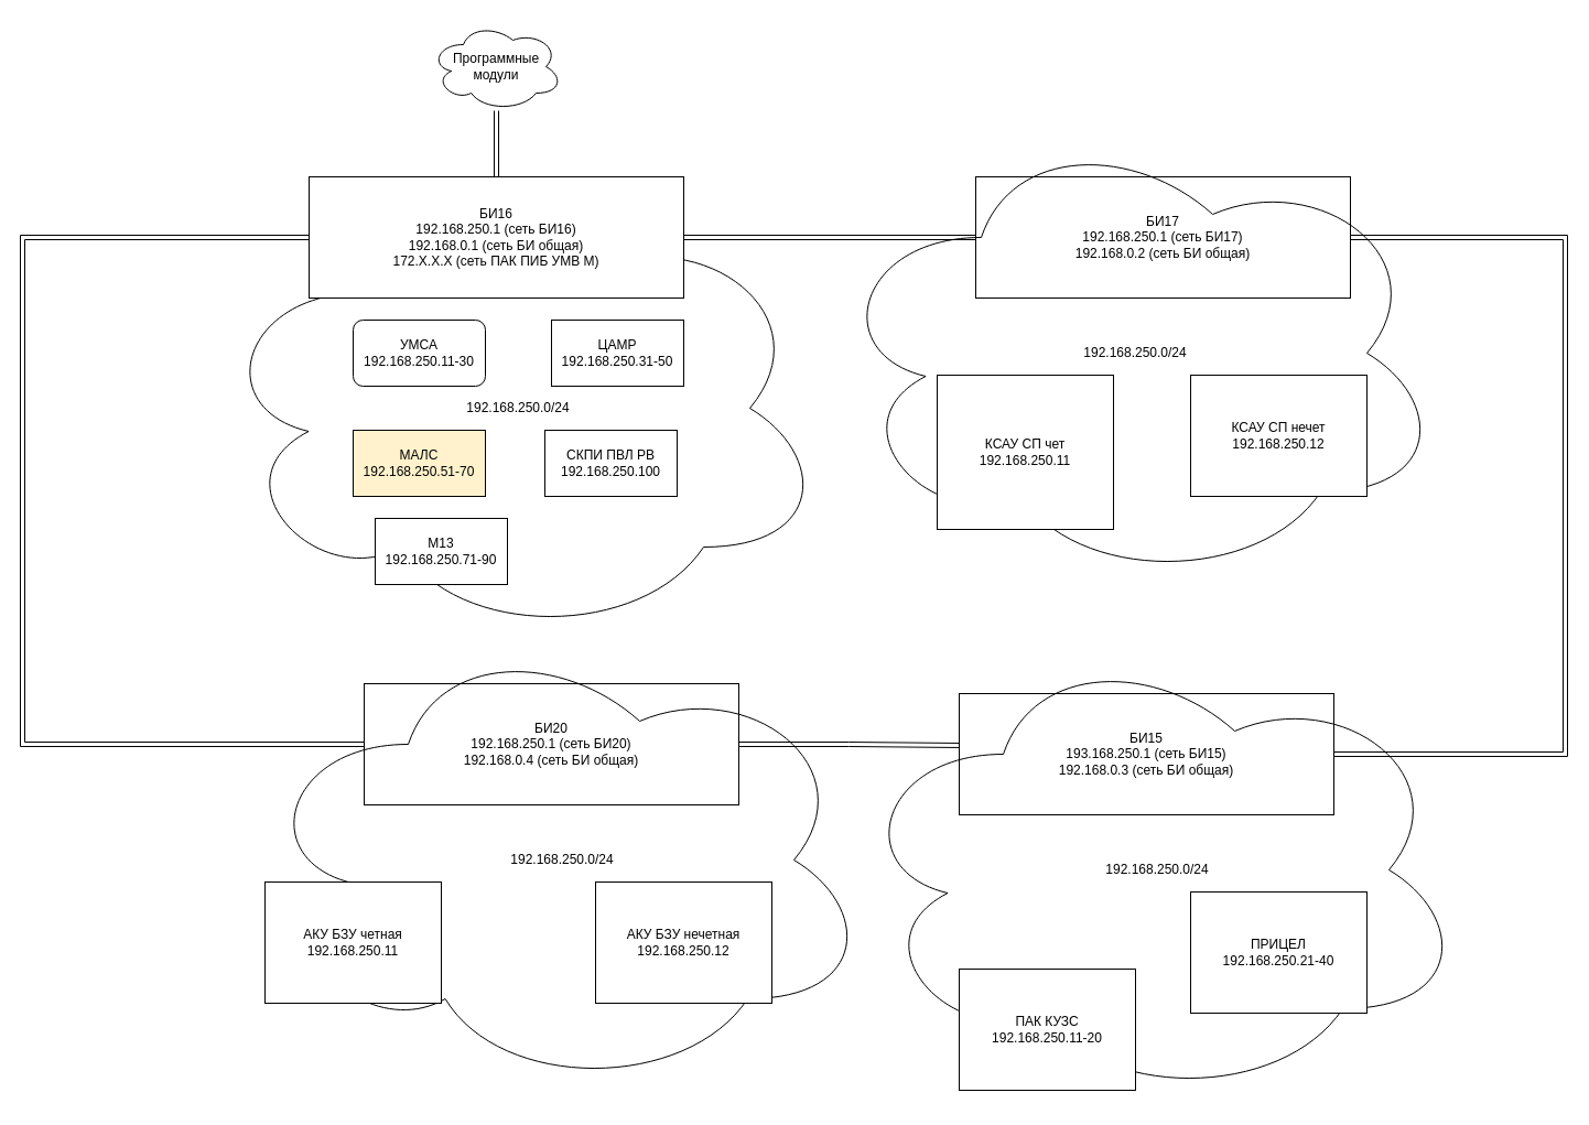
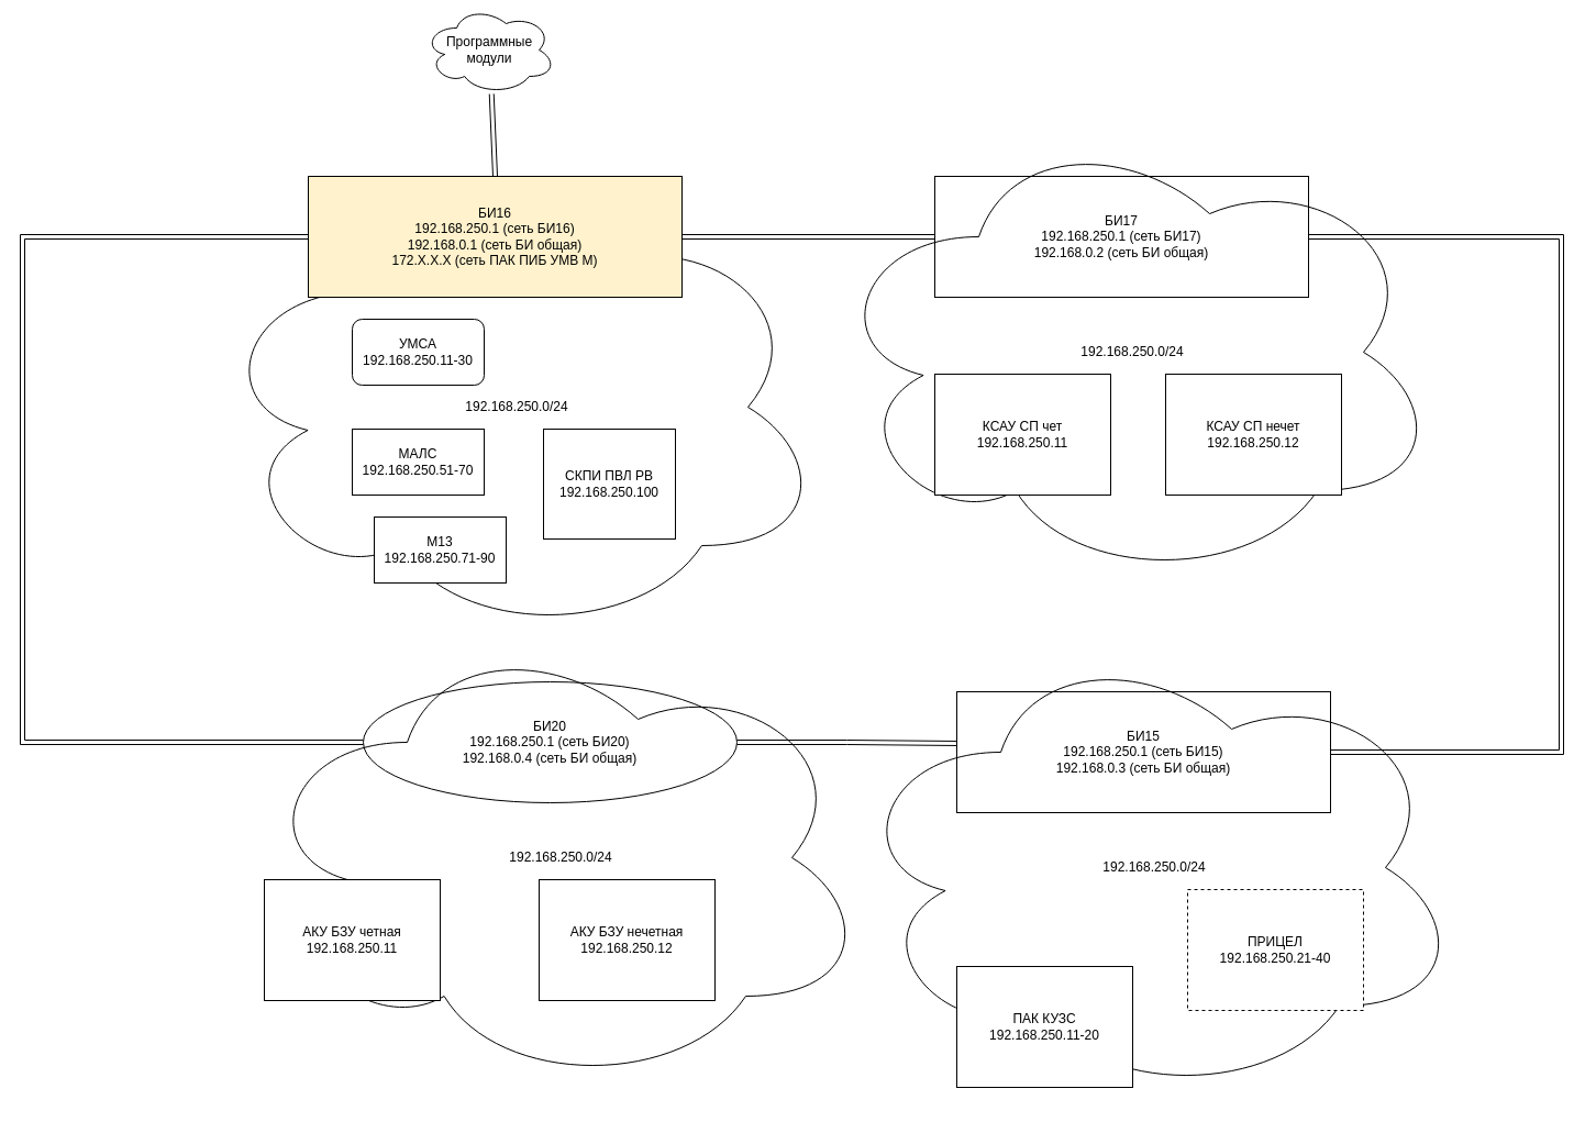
- <mxCell id="6" value="Программные модули" style="ellipse;shape=cloud;whiteSpace=wrap;html=1;" parent="1" vertex="1"><mxGeometry x="390" y="20" width="120" height="80" as="geometry" /></mxCell>
+ <mxCell id="6" value="Программные модули" style="ellipse;shape=cloud;whiteSpace=wrap;html=1;" parent="1" vertex="1"><mxGeometry x="385" y="5" width="120" height="80" as="geometry" /></mxCell>
- <mxCell id="5" value="&lt;div&gt;БИ16&lt;/div&gt;&lt;div&gt;192.168.250.1 (сеть БИ16)&lt;br&gt;&lt;/div&gt;&lt;div&gt;192.168.0.1 (сеть БИ общая)&lt;/div&gt;&lt;div&gt;172.Х.Х.Х (сеть ПАК ПИБ УМВ М)&lt;br&gt;&lt;/div&gt;" style="rounded=0;whiteSpace=wrap;html=1;" parent="1" vertex="1"><mxGeometry x="280" y="160" width="340" height="110" as="geometry" /></mxCell>
+ <mxCell id="5" value="&lt;div&gt;БИ16&lt;/div&gt;&lt;div&gt;192.168.250.1 (сеть БИ16)&lt;br&gt;&lt;/div&gt;&lt;div&gt;192.168.0.1 (сеть БИ общая)&lt;/div&gt;&lt;div&gt;172.Х.Х.Х (сеть ПАК ПИБ УМВ М)&lt;br&gt;&lt;/div&gt;" style="rounded=0;whiteSpace=wrap;html=1;fillColor=#fff2cc;" parent="1" vertex="1"><mxGeometry x="280" y="160" width="340" height="110" as="geometry" /></mxCell>
- <mxCell id="13" value="&lt;div&gt;БИ17&lt;/div&gt;&lt;div&gt;192.168.250.1 (сеть БИ17)&lt;br&gt;&lt;/div&gt;&lt;div&gt;192.168.0.2 (сеть БИ общая)&lt;/div&gt;" style="rounded=0;whiteSpace=wrap;html=1;" parent="1" vertex="1"><mxGeometry x="885" y="160" width="340" height="110" as="geometry" /></mxCell>
+ <mxCell id="13" value="&lt;div&gt;БИ17&lt;/div&gt;&lt;div&gt;192.168.250.1 (сеть БИ17)&lt;br&gt;&lt;/div&gt;&lt;div&gt;192.168.0.2 (сеть БИ общая)&lt;/div&gt;" style="rounded=0;whiteSpace=wrap;html=1;" parent="1" vertex="1"><mxGeometry x="850" y="160" width="340" height="110" as="geometry" /></mxCell>
- <mxCell id="10" value="ЦАМР&lt;br&gt;192.168.250.31-50" style="rounded=0;whiteSpace=wrap;html=1;" parent="1" vertex="1"><mxGeometry x="500" y="290" width="120" height="60" as="geometry" /></mxCell>
- <mxCell id="16" value="&lt;div&gt;КСАУ СП нечет&lt;br&gt;&lt;/div&gt;&lt;div&gt;192.168.250.12&lt;br&gt;&lt;/div&gt;" style="rounded=0;whiteSpace=wrap;html=1;" parent="1" vertex="1"><mxGeometry x="1080" y="340" width="160" height="110" as="geometry" /></mxCell>
+ <mxCell id="16" value="&lt;div&gt;КСАУ СП нечет&lt;br&gt;&lt;/div&gt;&lt;div&gt;192.168.250.12&lt;br&gt;&lt;/div&gt;" style="rounded=0;whiteSpace=wrap;html=1;" parent="1" vertex="1"><mxGeometry x="1060" y="340" width="160" height="110" as="geometry" /></mxCell>
- <mxCell id="15" value="&lt;div&gt;КСАУ СП чет&lt;br&gt;&lt;/div&gt;&lt;div&gt;192.168.250.11&lt;br&gt;&lt;/div&gt;" style="rounded=0;whiteSpace=wrap;html=1;" parent="1" vertex="1"><mxGeometry x="850" y="340" width="160" height="140" as="geometry" /></mxCell>
+ <mxCell id="15" value="&lt;div&gt;КСАУ СП чет&lt;br&gt;&lt;/div&gt;&lt;div&gt;192.168.250.11&lt;br&gt;&lt;/div&gt;" style="rounded=0;whiteSpace=wrap;html=1;" parent="1" vertex="1"><mxGeometry x="850" y="340" width="160" height="110" as="geometry" /></mxCell>
- <mxCell id="8" value="МАЛС&lt;br&gt;192.168.250.51-70" style="rounded=0;whiteSpace=wrap;html=1;fillColor=#fff2cc;" parent="1" vertex="1"><mxGeometry x="320" y="390" width="120" height="60" as="geometry" /></mxCell>
+ <mxCell id="8" value="МАЛС&lt;br&gt;192.168.250.51-70" style="rounded=0;whiteSpace=wrap;html=1;" parent="1" vertex="1"><mxGeometry x="320" y="390" width="120" height="60" as="geometry" /></mxCell>
- <mxCell id="7" value="&lt;div&gt;СКПИ ПВЛ РВ&lt;/div&gt;&lt;div&gt;192.168.250.100&lt;br&gt;&lt;/div&gt;" style="rounded=0;whiteSpace=wrap;html=1;" parent="1" vertex="1"><mxGeometry x="494" y="390" width="120" height="60" as="geometry" /></mxCell>
+ <mxCell id="7" value="&lt;div&gt;СКПИ ПВЛ РВ&lt;/div&gt;&lt;div&gt;192.168.250.100&lt;br&gt;&lt;/div&gt;" style="rounded=0;whiteSpace=wrap;html=1;" parent="1" vertex="1"><mxGeometry x="494" y="390" width="120" height="100" as="geometry" /></mxCell>
- <mxCell id="22" value="&lt;div&gt;БИ20&lt;/div&gt;&lt;div&gt;192.168.250.1 (сеть БИ20)&lt;br&gt;&lt;/div&gt;&lt;div&gt;192.168.0.4 (сеть БИ общая)&lt;/div&gt;" style="rounded=0;whiteSpace=wrap;html=1;" parent="1" vertex="1"><mxGeometry x="330" y="620" width="340" height="110" as="geometry" /></mxCell>
+ <mxCell id="22" value="&lt;div&gt;БИ20&lt;/div&gt;&lt;div&gt;192.168.250.1 (сеть БИ20)&lt;br&gt;&lt;/div&gt;&lt;div&gt;192.168.0.4 (сеть БИ общая)&lt;/div&gt;" style="ellipse;whiteSpace=wrap;html=1;" parent="1" vertex="1"><mxGeometry x="330" y="620" width="340" height="110" as="geometry" /></mxCell>
- <mxCell id="17" value="&lt;div&gt;БИ15&lt;/div&gt;&lt;div&gt;193.168.250.1 (сеть БИ15)&lt;br&gt;&lt;/div&gt;&lt;div&gt;192.168.0.3 (сеть БИ общая)&lt;/div&gt;" style="rounded=0;whiteSpace=wrap;html=1;" parent="1" vertex="1"><mxGeometry x="870" y="629" width="340" height="110" as="geometry" /></mxCell>
+ <mxCell id="17" value="&lt;div&gt;БИ15&lt;/div&gt;&lt;div&gt;192.168.250.1 (сеть БИ15)&lt;br&gt;&lt;/div&gt;&lt;div&gt;192.168.0.3 (сеть БИ общая)&lt;/div&gt;" style="rounded=0;whiteSpace=wrap;html=1;" parent="1" vertex="1"><mxGeometry x="870" y="629" width="340" height="110" as="geometry" /></mxCell>
- <mxCell id="25" value="&lt;div&gt;АКУ БЗУ нечетная&lt;br&gt;&lt;/div&gt;&lt;div&gt;192.168.250.12&lt;br&gt;&lt;/div&gt;" style="rounded=0;whiteSpace=wrap;html=1;" parent="1" vertex="1"><mxGeometry x="540" y="800" width="160" height="110" as="geometry" /></mxCell>
+ <mxCell id="25" value="&lt;div&gt;АКУ БЗУ нечетная&lt;br&gt;&lt;/div&gt;&lt;div&gt;192.168.250.12&lt;br&gt;&lt;/div&gt;" style="rounded=0;whiteSpace=wrap;html=1;" parent="1" vertex="1"><mxGeometry x="490" y="800" width="160" height="110" as="geometry" /></mxCell>
- <mxCell id="20" value="&lt;div&gt;ПРИЦЕЛ&lt;br&gt;&lt;/div&gt;&lt;div&gt;192.168.250.21-40&lt;br&gt;&lt;/div&gt;" style="rounded=0;whiteSpace=wrap;html=1;" parent="1" vertex="1"><mxGeometry x="1080" y="809" width="160" height="110" as="geometry" /></mxCell>
+ <mxCell id="20" value="&lt;div&gt;ПРИЦЕЛ&lt;br&gt;&lt;/div&gt;&lt;div&gt;192.168.250.21-40&lt;br&gt;&lt;/div&gt;" style="rounded=0;whiteSpace=wrap;html=1;dashed=1;" parent="1" vertex="1"><mxGeometry x="1080" y="809" width="160" height="110" as="geometry" /></mxCell>
